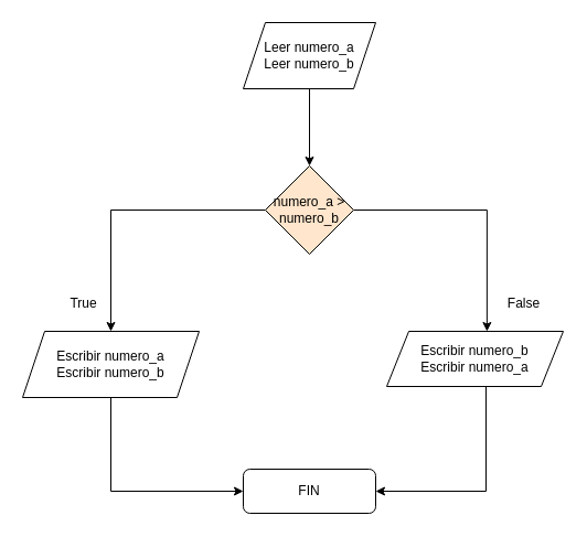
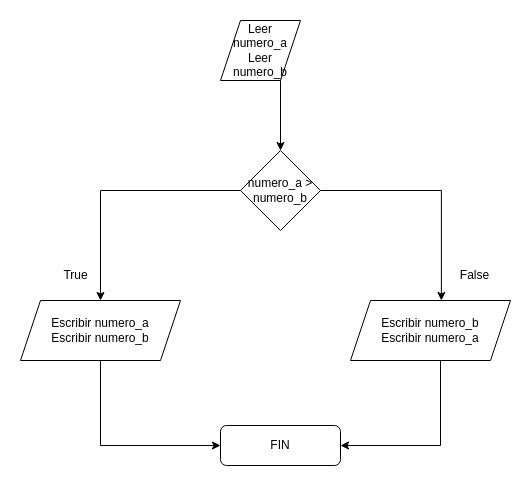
- <mxCell id="4" value="Leer numero_a&lt;br&gt;Leer numero_b" style="shape=parallelogram;perimeter=parallelogramPerimeter;whiteSpace=wrap;html=1;fixedSize=1;" vertex="1" parent="1"><mxGeometry x="220" y="20" width="120" height="60" as="geometry" /></mxCell>
+ <mxCell id="4" value="Leer numero_a&lt;br&gt;Leer numero_b" style="shape=parallelogram;perimeter=parallelogramPerimeter;whiteSpace=wrap;html=1;fixedSize=1;" vertex="1" parent="1"><mxGeometry x="220" y="20" width="80" height="60" as="geometry" /></mxCell>
- <mxCell id="9" value="numero_a &amp;gt; numero_b" style="rhombus;whiteSpace=wrap;html=1;fillColor=#ffe6cc;" vertex="1" parent="1"><mxGeometry x="240" y="150" width="80" height="80" as="geometry" /></mxCell>
+ <mxCell id="9" value="numero_a &amp;gt; numero_b" style="rhombus;whiteSpace=wrap;html=1;" vertex="1" parent="1"><mxGeometry x="240" y="150" width="80" height="80" as="geometry" /></mxCell>
- <mxCell id="11" value="Escribir numero_b&lt;br&gt;Escribir numero_a" style="shape=parallelogram;perimeter=parallelogramPerimeter;whiteSpace=wrap;html=1;fixedSize=1;" vertex="1" parent="1"><mxGeometry x="350" y="300" width="160" height="50" as="geometry" /></mxCell>
+ <mxCell id="11" value="Escribir numero_b&lt;br&gt;Escribir numero_a" style="shape=parallelogram;perimeter=parallelogramPerimeter;whiteSpace=wrap;html=1;fixedSize=1;" vertex="1" parent="1"><mxGeometry x="350" y="300" width="160" height="60" as="geometry" /></mxCell>
